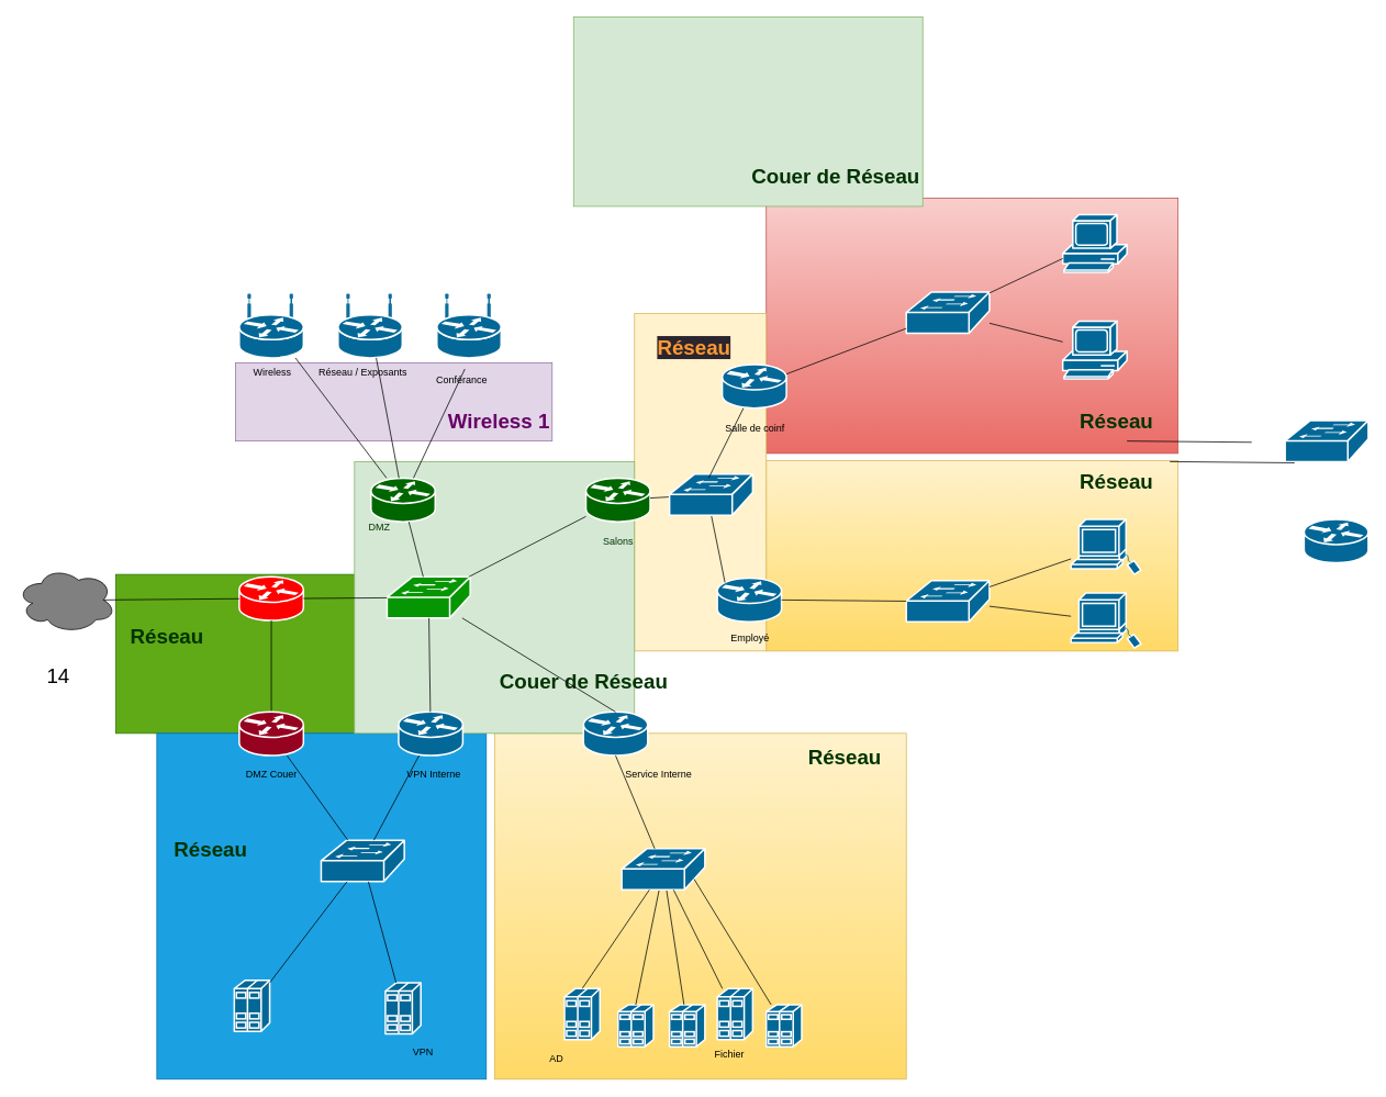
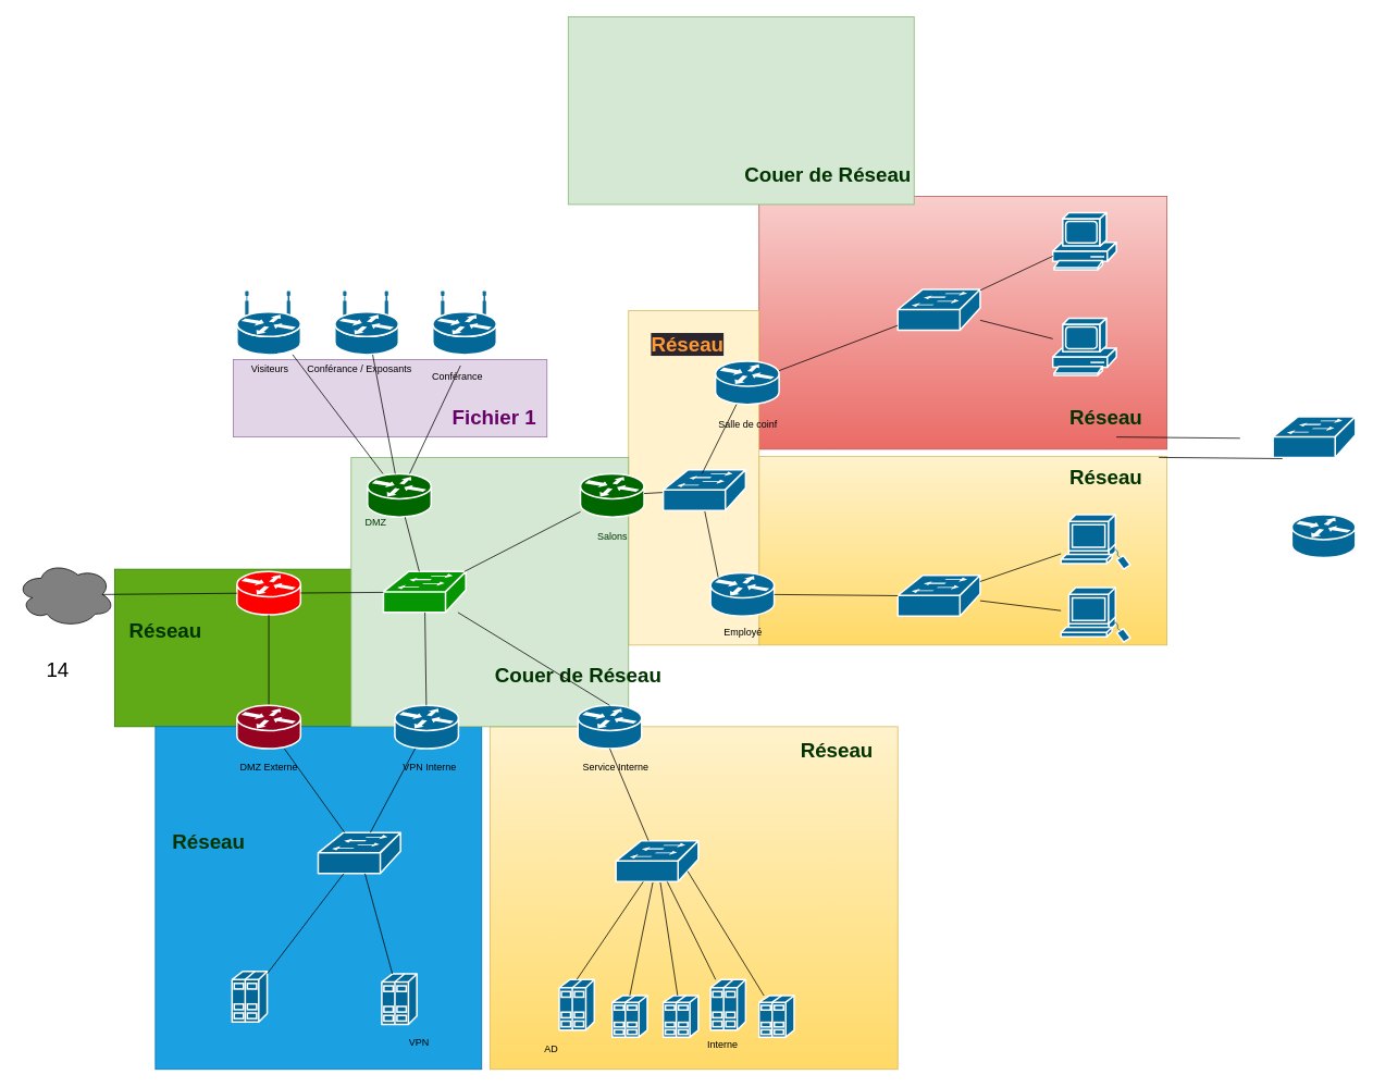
- <mxCell id="36" value="&lt;font color=&quot;#000000&quot;&gt;Wireless&lt;/font&gt;" style="text;html=1;align=center;verticalAlign=middle;resizable=0;points=[];autosize=1;strokeColor=none;fillColor=none;" vertex="1" parent="1"><mxGeometry x="295" y="437" width="70" height="30" as="geometry" /></mxCell>
+ <mxCell id="36" value="&lt;font color=&quot;#000000&quot;&gt;Visiteurs&lt;/font&gt;" style="text;html=1;align=center;verticalAlign=middle;resizable=0;points=[];autosize=1;strokeColor=none;fillColor=none;" vertex="1" parent="1"><mxGeometry x="295" y="437" width="70" height="30" as="geometry" /></mxCell>
- <mxCell id="37" value="&lt;font color=&quot;#000000&quot;&gt;Réseau / Exposants&lt;/font&gt;" style="text;html=1;align=center;verticalAlign=middle;resizable=0;points=[];autosize=1;strokeColor=none;fillColor=none;" vertex="1" parent="1"><mxGeometry x="365" y="437" width="150" height="30" as="geometry" /></mxCell>
+ <mxCell id="37" value="&lt;font color=&quot;#000000&quot;&gt;Conférance / Exposants&lt;/font&gt;" style="text;html=1;align=center;verticalAlign=middle;resizable=0;points=[];autosize=1;strokeColor=none;fillColor=none;" vertex="1" parent="1"><mxGeometry x="365" y="437" width="150" height="30" as="geometry" /></mxCell>
- <mxCell id="19" value="&lt;font color=&quot;#660066&quot; size=&quot;1&quot;&gt;&lt;b style=&quot;font-size: 25px;&quot;&gt;Wireless 1&lt;/b&gt;&lt;/font&gt;" style="text;html=1;align=center;verticalAlign=middle;resizable=1;points=[];autosize=1;strokeColor=none;fillColor=none;movable=1;rotatable=1;deletable=1;editable=1;connectable=1;" vertex="1" parent="17"><mxGeometry x="244.505" y="60.0" width="150" height="20" as="geometry" /></mxCell>
+ <mxCell id="19" value="&lt;font color=&quot;#660066&quot; size=&quot;1&quot;&gt;&lt;b style=&quot;font-size: 25px;&quot;&gt;Fichier 1&lt;/b&gt;&lt;/font&gt;" style="text;html=1;align=center;verticalAlign=middle;resizable=1;points=[];autosize=1;strokeColor=none;fillColor=none;movable=1;rotatable=1;deletable=1;editable=1;connectable=1;" vertex="1" parent="17"><mxGeometry x="244.505" y="60.0" width="150" height="20" as="geometry" /></mxCell>
- <mxCell id="90" value="DMZ Couer" style="text;html=1;align=center;verticalAlign=middle;resizable=0;points=[];autosize=1;strokeColor=none;fillColor=none;" vertex="1" parent="88"><mxGeometry y="61" width="90" height="30" as="geometry" /></mxCell>
+ <mxCell id="90" value="DMZ Externe" style="text;html=1;align=center;verticalAlign=middle;resizable=0;points=[];autosize=1;strokeColor=none;fillColor=none;" vertex="1" parent="88"><mxGeometry y="61" width="90" height="30" as="geometry" /></mxCell>
- <mxCell id="49" value="Service Interne" style="text;html=1;align=center;verticalAlign=middle;resizable=0;points=[];autosize=1;strokeColor=none;fillColor=none;" vertex="1" parent="1"><mxGeometry x="749" y="925" width="100" height="30" as="geometry" /></mxCell>
+ <mxCell id="49" value="Service Interne" style="text;html=1;align=center;verticalAlign=middle;resizable=0;points=[];autosize=1;strokeColor=none;fillColor=none;" vertex="1" parent="1"><mxGeometry x="704" y="925" width="100" height="30" as="geometry" /></mxCell>
- <mxCell id="56" value="Fichier" style="text;html=1;align=center;verticalAlign=middle;resizable=0;points=[];autosize=1;strokeColor=none;fillColor=none;" vertex="1" parent="1"><mxGeometry x="855" y="1265" width="60" height="30" as="geometry" /></mxCell>
+ <mxCell id="56" value="Interne" style="text;html=1;align=center;verticalAlign=middle;resizable=0;points=[];autosize=1;strokeColor=none;fillColor=none;" vertex="1" parent="1"><mxGeometry x="855" y="1265" width="60" height="30" as="geometry" /></mxCell>
